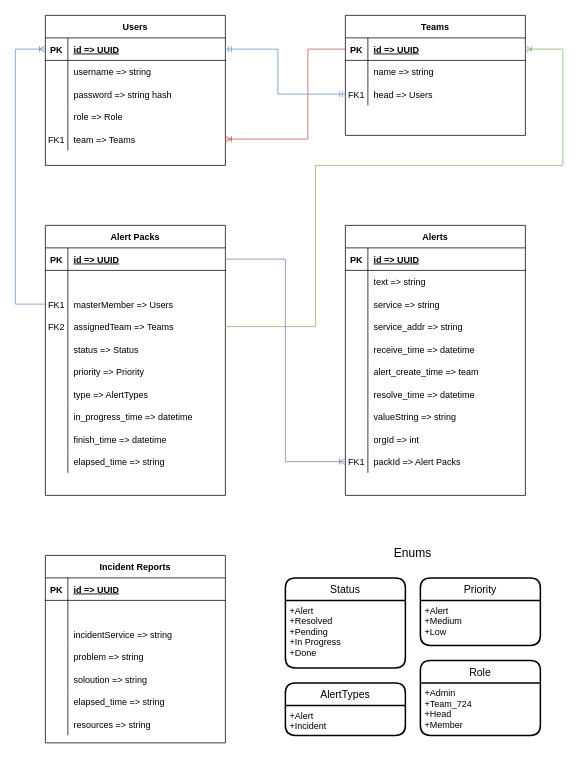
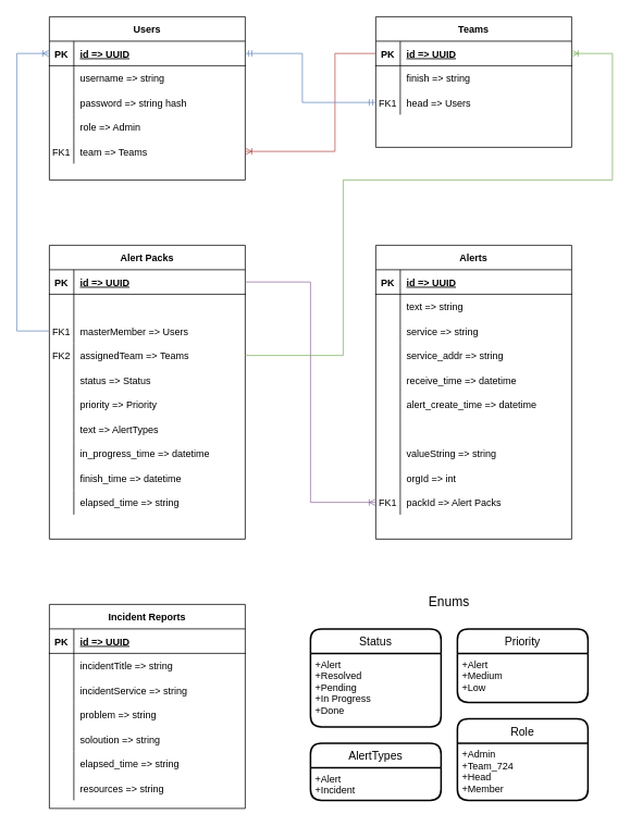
- <mxCell id="24" value="name =&gt; string" style="shape=partialRectangle;connectable=0;fillColor=none;top=0;left=0;bottom=0;right=0;align=left;spacingLeft=6;overflow=hidden;" vertex="1" parent="22"><mxGeometry x="30" width="210" height="30" as="geometry"><mxRectangle width="210" height="30" as="alternateBounds" /></mxGeometry></mxCell>
+ <mxCell id="24" value="finish =&gt; string" style="shape=partialRectangle;connectable=0;fillColor=none;top=0;left=0;bottom=0;right=0;align=left;spacingLeft=6;overflow=hidden;" vertex="1" parent="22"><mxGeometry x="30" width="210" height="30" as="geometry"><mxRectangle width="210" height="30" as="alternateBounds" /></mxGeometry></mxCell>
- <mxCell id="14" value="role =&gt; Role" style="shape=partialRectangle;connectable=0;fillColor=none;top=0;left=0;bottom=0;right=0;align=left;spacingLeft=6;overflow=hidden;" vertex="1" parent="12"><mxGeometry x="30" width="210" height="30" as="geometry"><mxRectangle width="210" height="30" as="alternateBounds" /></mxGeometry></mxCell>
+ <mxCell id="14" value="role =&gt; Admin" style="shape=partialRectangle;connectable=0;fillColor=none;top=0;left=0;bottom=0;right=0;align=left;spacingLeft=6;overflow=hidden;" vertex="1" parent="12"><mxGeometry x="30" width="210" height="30" as="geometry"><mxRectangle width="210" height="30" as="alternateBounds" /></mxGeometry></mxCell>
- <mxCell id="46" value="alert_create_time =&gt; team" style="shape=partialRectangle;connectable=0;fillColor=none;top=0;left=0;bottom=0;right=0;align=left;spacingLeft=6;overflow=hidden;" vertex="1" parent="44"><mxGeometry x="30" width="210" height="30" as="geometry"><mxRectangle width="210" height="30" as="alternateBounds" /></mxGeometry></mxCell>
+ <mxCell id="46" value="alert_create_time =&gt; datetime" style="shape=partialRectangle;connectable=0;fillColor=none;top=0;left=0;bottom=0;right=0;align=left;spacingLeft=6;overflow=hidden;" vertex="1" parent="44"><mxGeometry x="30" width="210" height="30" as="geometry"><mxRectangle width="210" height="30" as="alternateBounds" /></mxGeometry></mxCell>
- <mxCell id="49" value="resolve_time =&gt; datetime" style="shape=partialRectangle;connectable=0;fillColor=none;top=0;left=0;bottom=0;right=0;align=left;spacingLeft=6;overflow=hidden;" vertex="1" parent="47"><mxGeometry x="30" width="210" height="30" as="geometry"><mxRectangle width="210" height="30" as="alternateBounds" /></mxGeometry></mxCell>
- <mxCell id="79" value="type =&gt; AlertTypes" style="shape=partialRectangle;connectable=0;fillColor=none;top=0;left=0;bottom=0;right=0;align=left;spacingLeft=6;overflow=hidden;" vertex="1" parent="77"><mxGeometry x="30" width="210" height="30" as="geometry"><mxRectangle width="210" height="30" as="alternateBounds" /></mxGeometry></mxCell>
+ <mxCell id="79" value="text =&gt; AlertTypes" style="shape=partialRectangle;connectable=0;fillColor=none;top=0;left=0;bottom=0;right=0;align=left;spacingLeft=6;overflow=hidden;" vertex="1" parent="77"><mxGeometry x="30" width="210" height="30" as="geometry"><mxRectangle width="210" height="30" as="alternateBounds" /></mxGeometry></mxCell>
+ <mxCell id="95" value="incidentTitle =&gt; string" style="shape=partialRectangle;connectable=0;fillColor=none;top=0;left=0;bottom=0;right=0;align=left;spacingLeft=6;overflow=hidden;" vertex="1" parent="93"><mxGeometry x="30" width="210" height="30" as="geometry"><mxRectangle width="210" height="30" as="alternateBounds" /></mxGeometry></mxCell>
